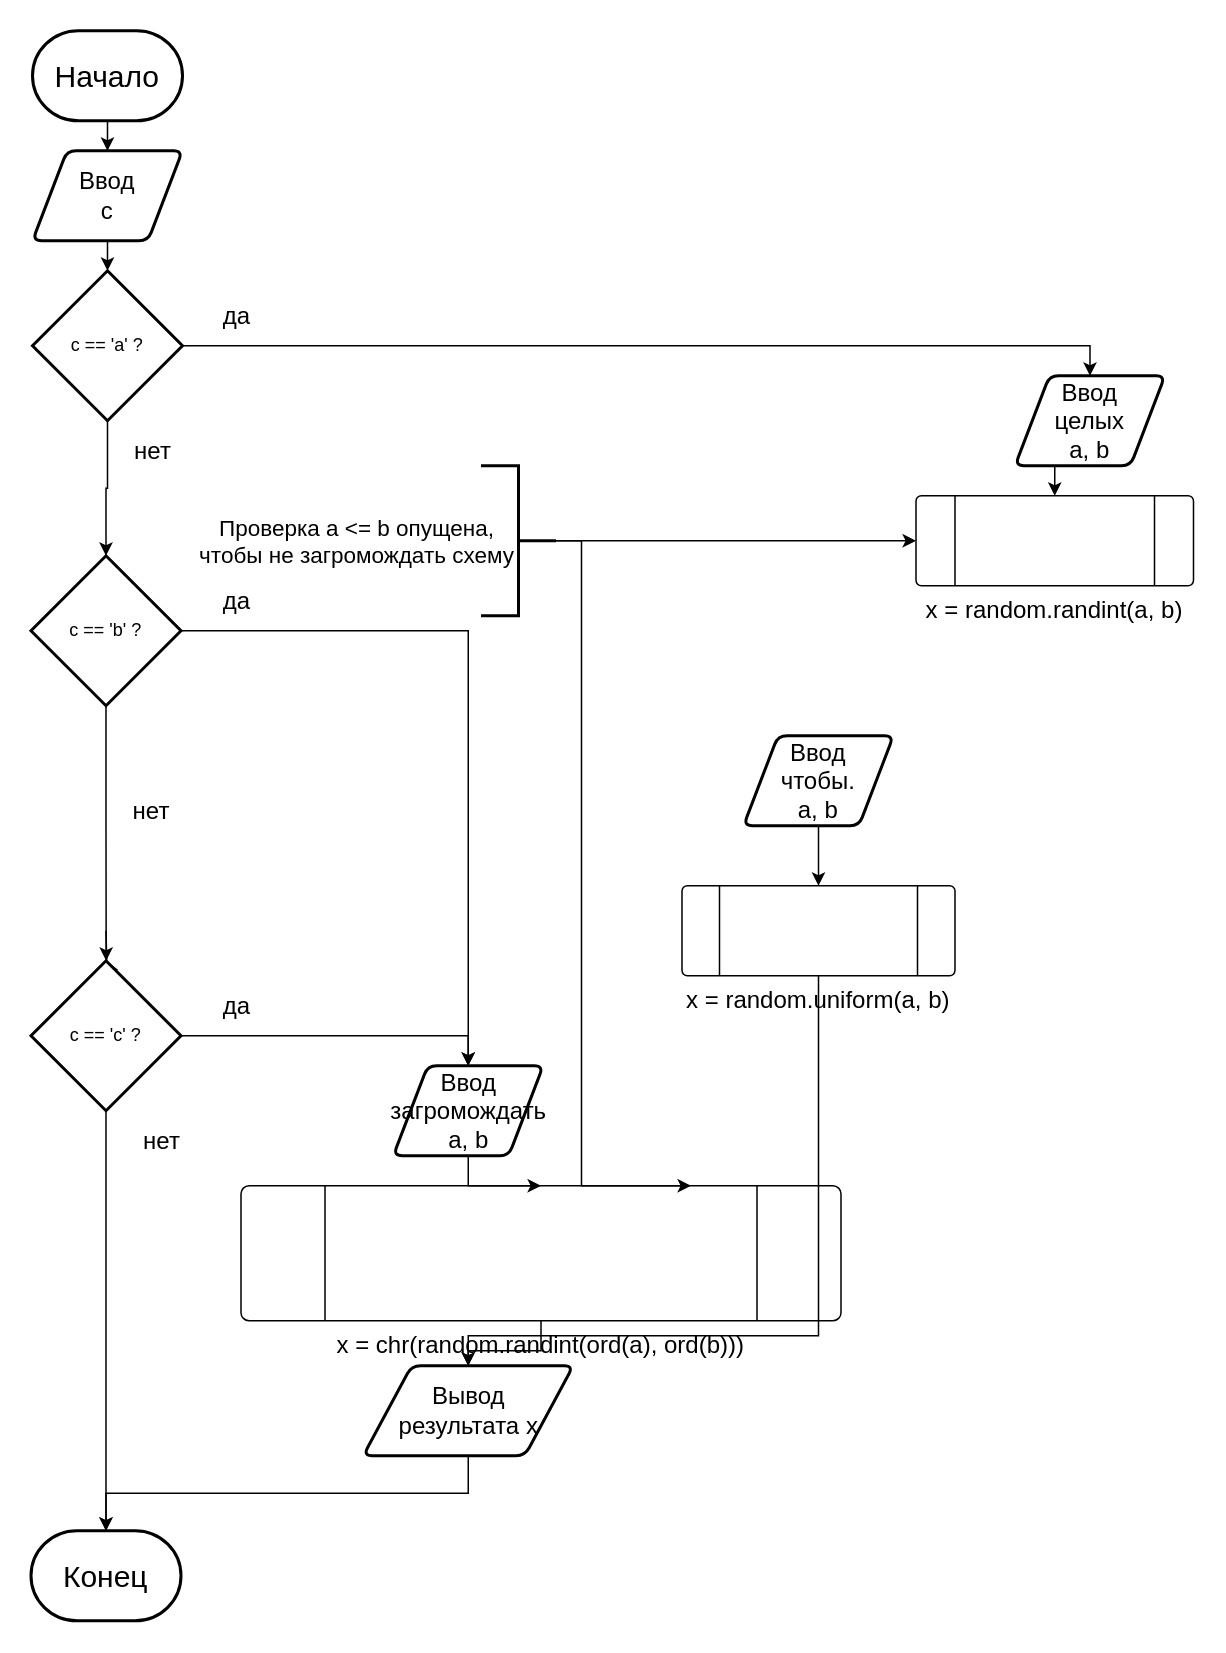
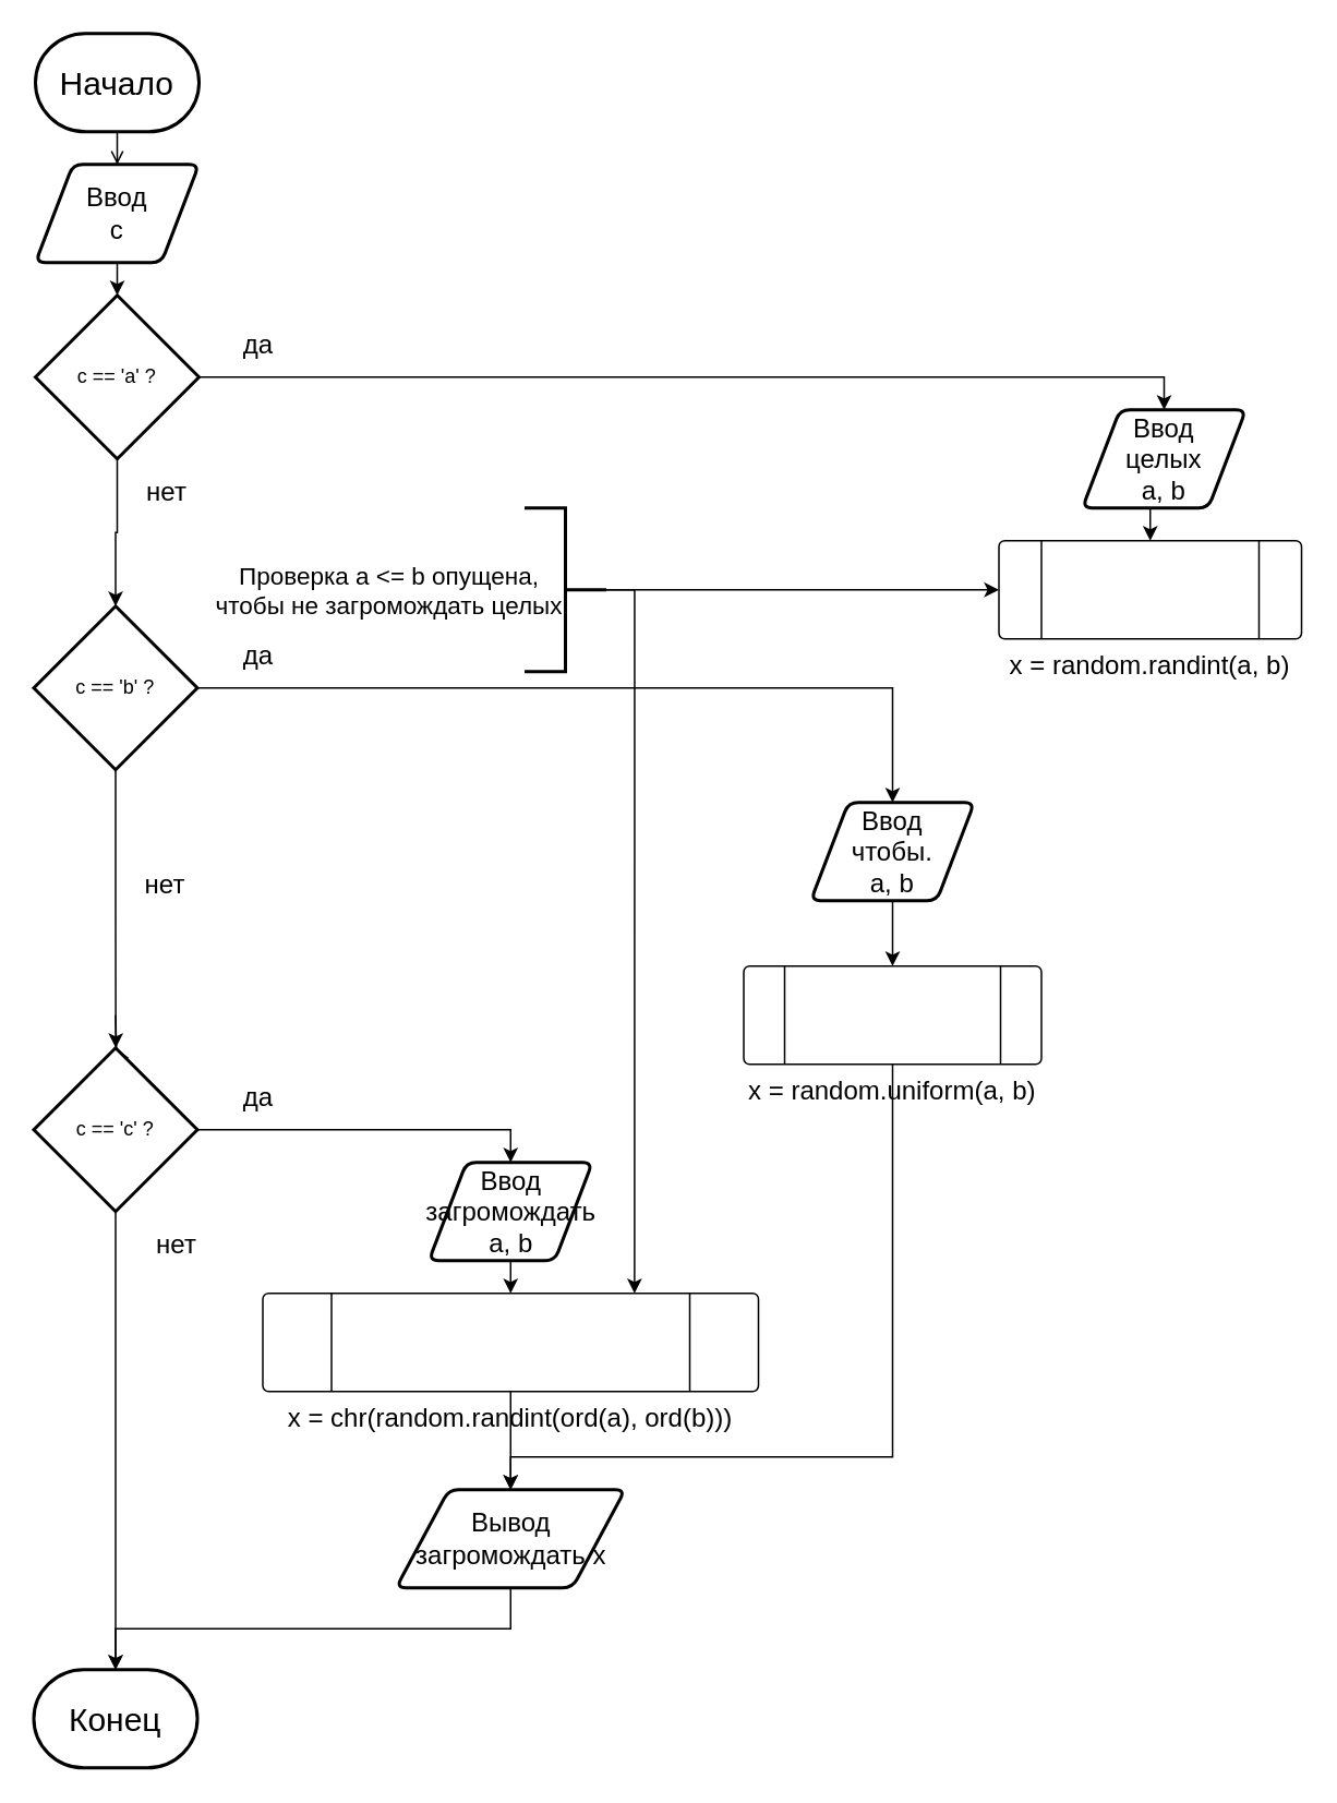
- <mxCell id="2" style="edgeStyle=orthogonalEdgeStyle;rounded=0;orthogonalLoop=1;jettySize=auto;html=1;exitX=0.5;exitY=1;exitDx=0;exitDy=0;exitPerimeter=0;fontSize=16;" parent="1" source="3" target="14" edge="1"><mxGeometry relative="1" as="geometry" /></mxCell>
+ <mxCell id="2" style="edgeStyle=orthogonalEdgeStyle;rounded=0;orthogonalLoop=1;jettySize=auto;html=1;exitX=0.5;exitY=1;exitDx=0;exitDy=0;exitPerimeter=0;fontSize=16;endArrow=open;" parent="1" source="3" target="14" edge="1"><mxGeometry relative="1" as="geometry" /></mxCell>
- <mxCell id="30" value="Ввод&lt;br&gt;целых&lt;br&gt;а, b" style="shape=parallelogram;html=1;strokeWidth=2;perimeter=parallelogramPerimeter;whiteSpace=wrap;rounded=1;arcSize=12;size=0.23;fontSize=16;" parent="1" vertex="1"><mxGeometry x="676" y="250" width="100" height="60" as="geometry" /></mxCell>
+ <mxCell id="30" value="Ввод&lt;br&gt;целых&lt;br&gt;а, b" style="shape=parallelogram;html=1;strokeWidth=2;perimeter=parallelogramPerimeter;whiteSpace=wrap;rounded=1;arcSize=12;size=0.23;fontSize=16;" parent="1" vertex="1"><mxGeometry x="661" y="250" width="100" height="60" as="geometry" /></mxCell>
- <mxCell id="39" value="&lt;font style=&quot;font-size: 15px&quot;&gt;Проверка a &amp;lt;= b опущена,&lt;br&gt;&amp;nbsp;чтобы не загромождать схему&amp;nbsp;&lt;/font&gt;" style="text;html=1;align=center;verticalAlign=middle;resizable=0;points=[];autosize=1;strokeColor=none;fillColor=none;" vertex="1" parent="1"><mxGeometry x="122" y="340" width="230" height="40" as="geometry" /></mxCell>
+ <mxCell id="39" value="&lt;font style=&quot;font-size: 15px&quot;&gt;Проверка a &amp;lt;= b опущена,&lt;br&gt;&amp;nbsp;чтобы не загромождать целых&amp;nbsp;&lt;/font&gt;" style="text;html=1;align=center;verticalAlign=middle;resizable=0;points=[];autosize=1;strokeColor=none;fillColor=none;" vertex="1" parent="1"><mxGeometry x="122" y="340" width="230" height="40" as="geometry" /></mxCell>
- <mxCell id="16" style="edgeStyle=orthogonalEdgeStyle;rounded=0;orthogonalLoop=1;jettySize=auto;html=1;exitX=1;exitY=0.5;exitDx=0;exitDy=0;exitPerimeter=0;fontSize=16;" parent="1" source="18" target="28" edge="1"><mxGeometry relative="1" as="geometry" /></mxCell>
+ <mxCell id="16" style="edgeStyle=orthogonalEdgeStyle;rounded=0;orthogonalLoop=1;jettySize=auto;html=1;exitX=1;exitY=0.5;exitDx=0;exitDy=0;exitPerimeter=0;fontSize=16;" parent="1" source="18" target="26" edge="1"><mxGeometry relative="1" as="geometry" /></mxCell>
- <mxCell id="7" value="x = chr(random.randint(ord(a), ord(b)))" style="verticalLabelPosition=bottom;verticalAlign=top;html=1;shape=process;whiteSpace=wrap;rounded=1;size=0.14;arcSize=6;fontSize=16;" parent="1" vertex="1"><mxGeometry x="160" y="790" width="400" height="90" as="geometry" /></mxCell>
+ <mxCell id="7" value="x = chr(random.randint(ord(a), ord(b)))" style="verticalLabelPosition=bottom;verticalAlign=top;html=1;shape=process;whiteSpace=wrap;rounded=1;size=0.14;arcSize=6;fontSize=16;" parent="1" vertex="1"><mxGeometry x="160" y="790" width="303" height="60" as="geometry" /></mxCell>
- <mxCell id="32" value="Вывод&lt;br&gt;результата x" style="shape=parallelogram;html=1;strokeWidth=2;perimeter=parallelogramPerimeter;whiteSpace=wrap;rounded=1;arcSize=12;size=0.23;fontSize=16;" parent="1" vertex="1"><mxGeometry x="241.5" y="910" width="140" height="60" as="geometry" /></mxCell>
+ <mxCell id="32" value="Вывод&lt;br&gt;загромождать x" style="shape=parallelogram;html=1;strokeWidth=2;perimeter=parallelogramPerimeter;whiteSpace=wrap;rounded=1;arcSize=12;size=0.23;fontSize=16;" parent="1" vertex="1"><mxGeometry x="241.5" y="910" width="140" height="60" as="geometry" /></mxCell>
